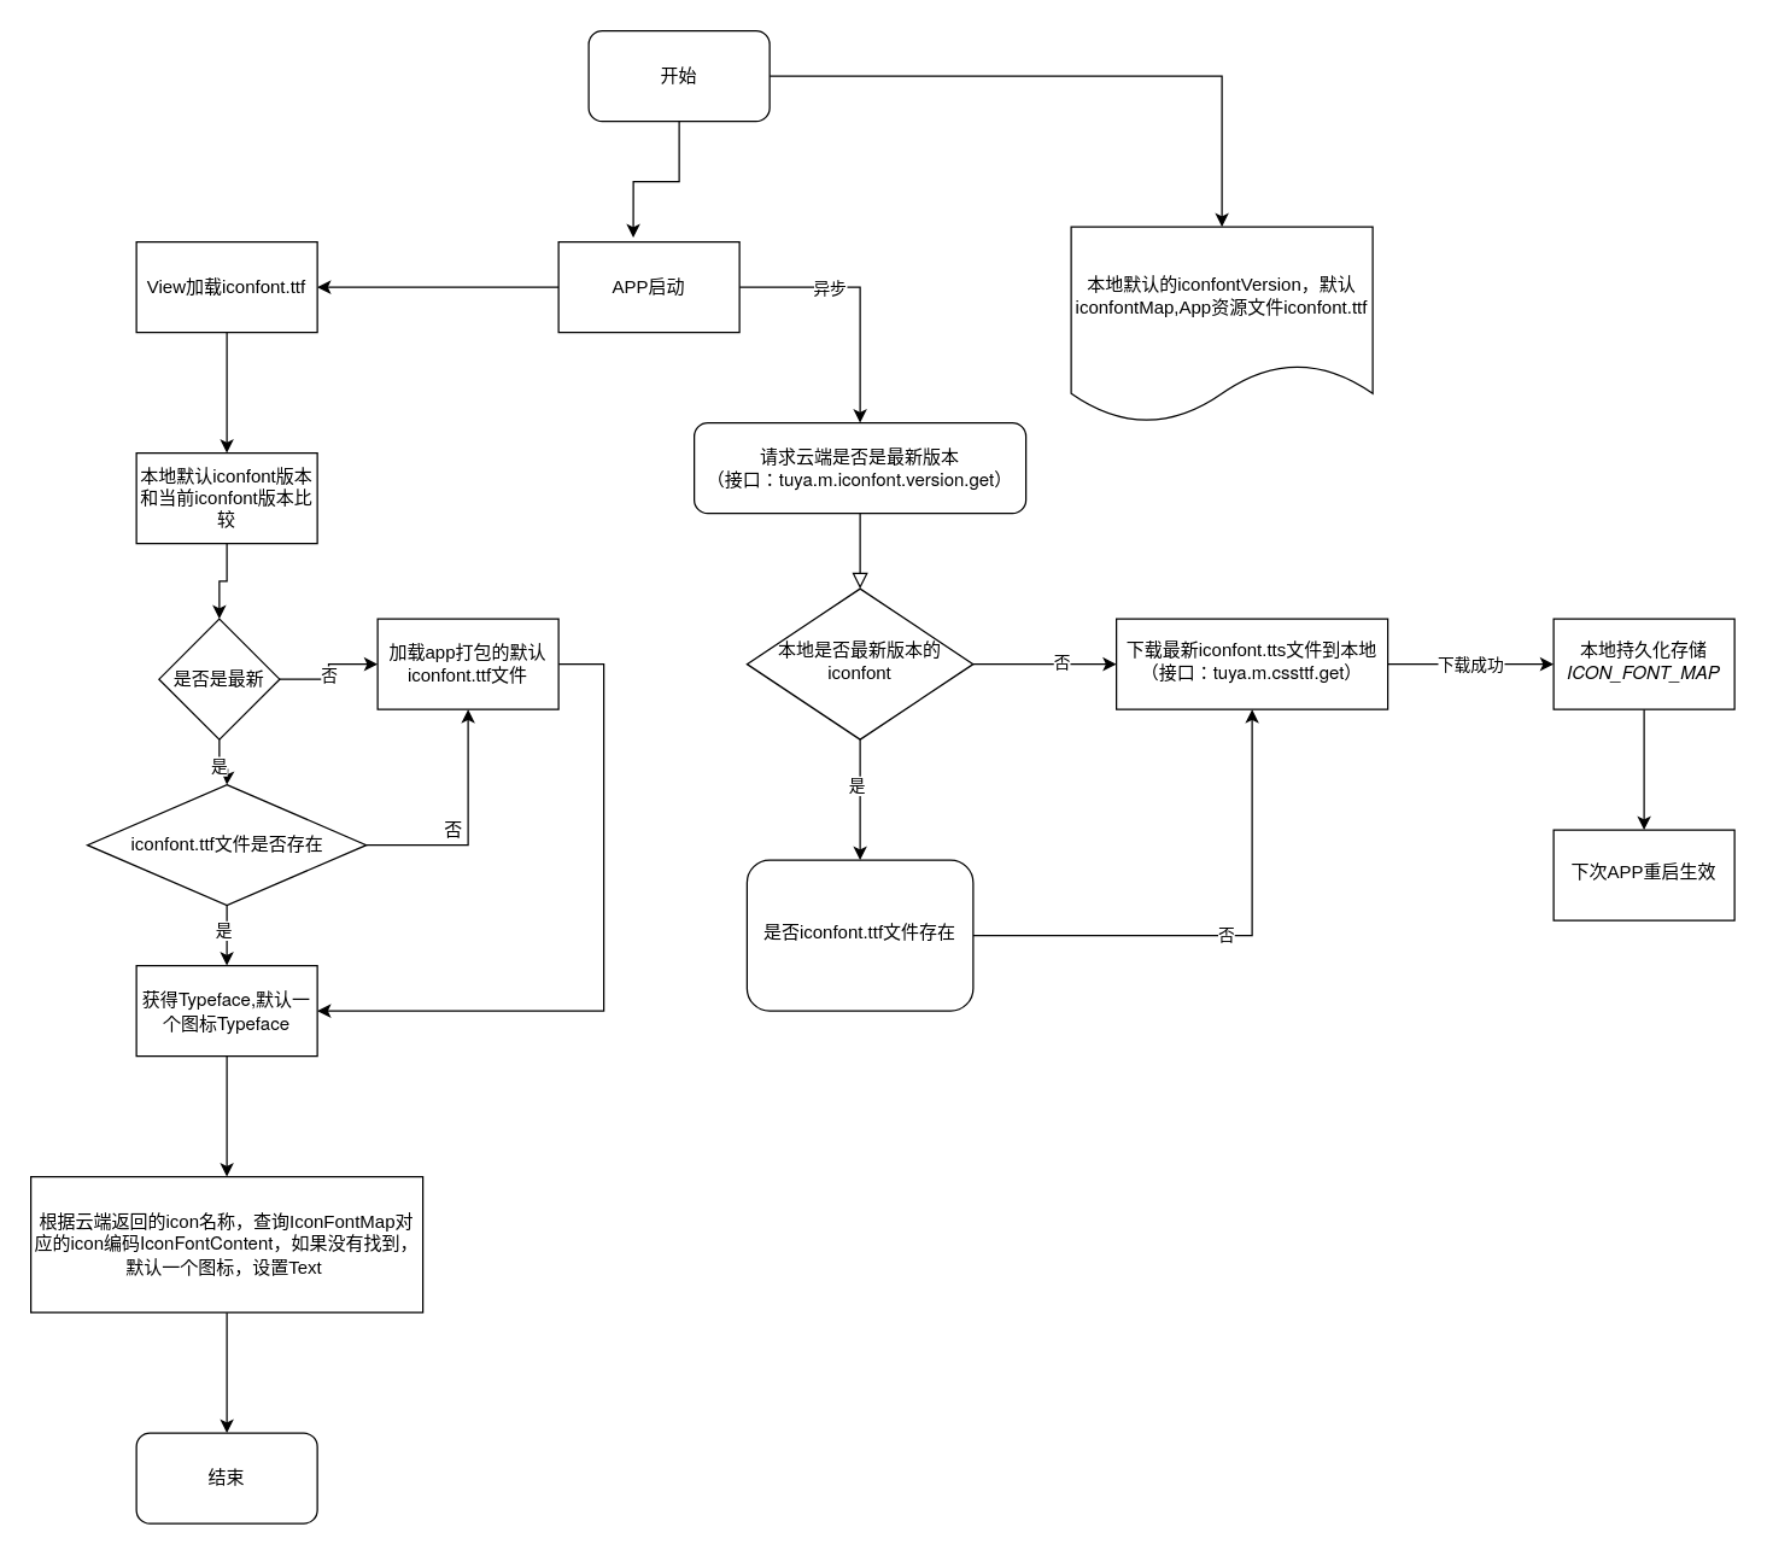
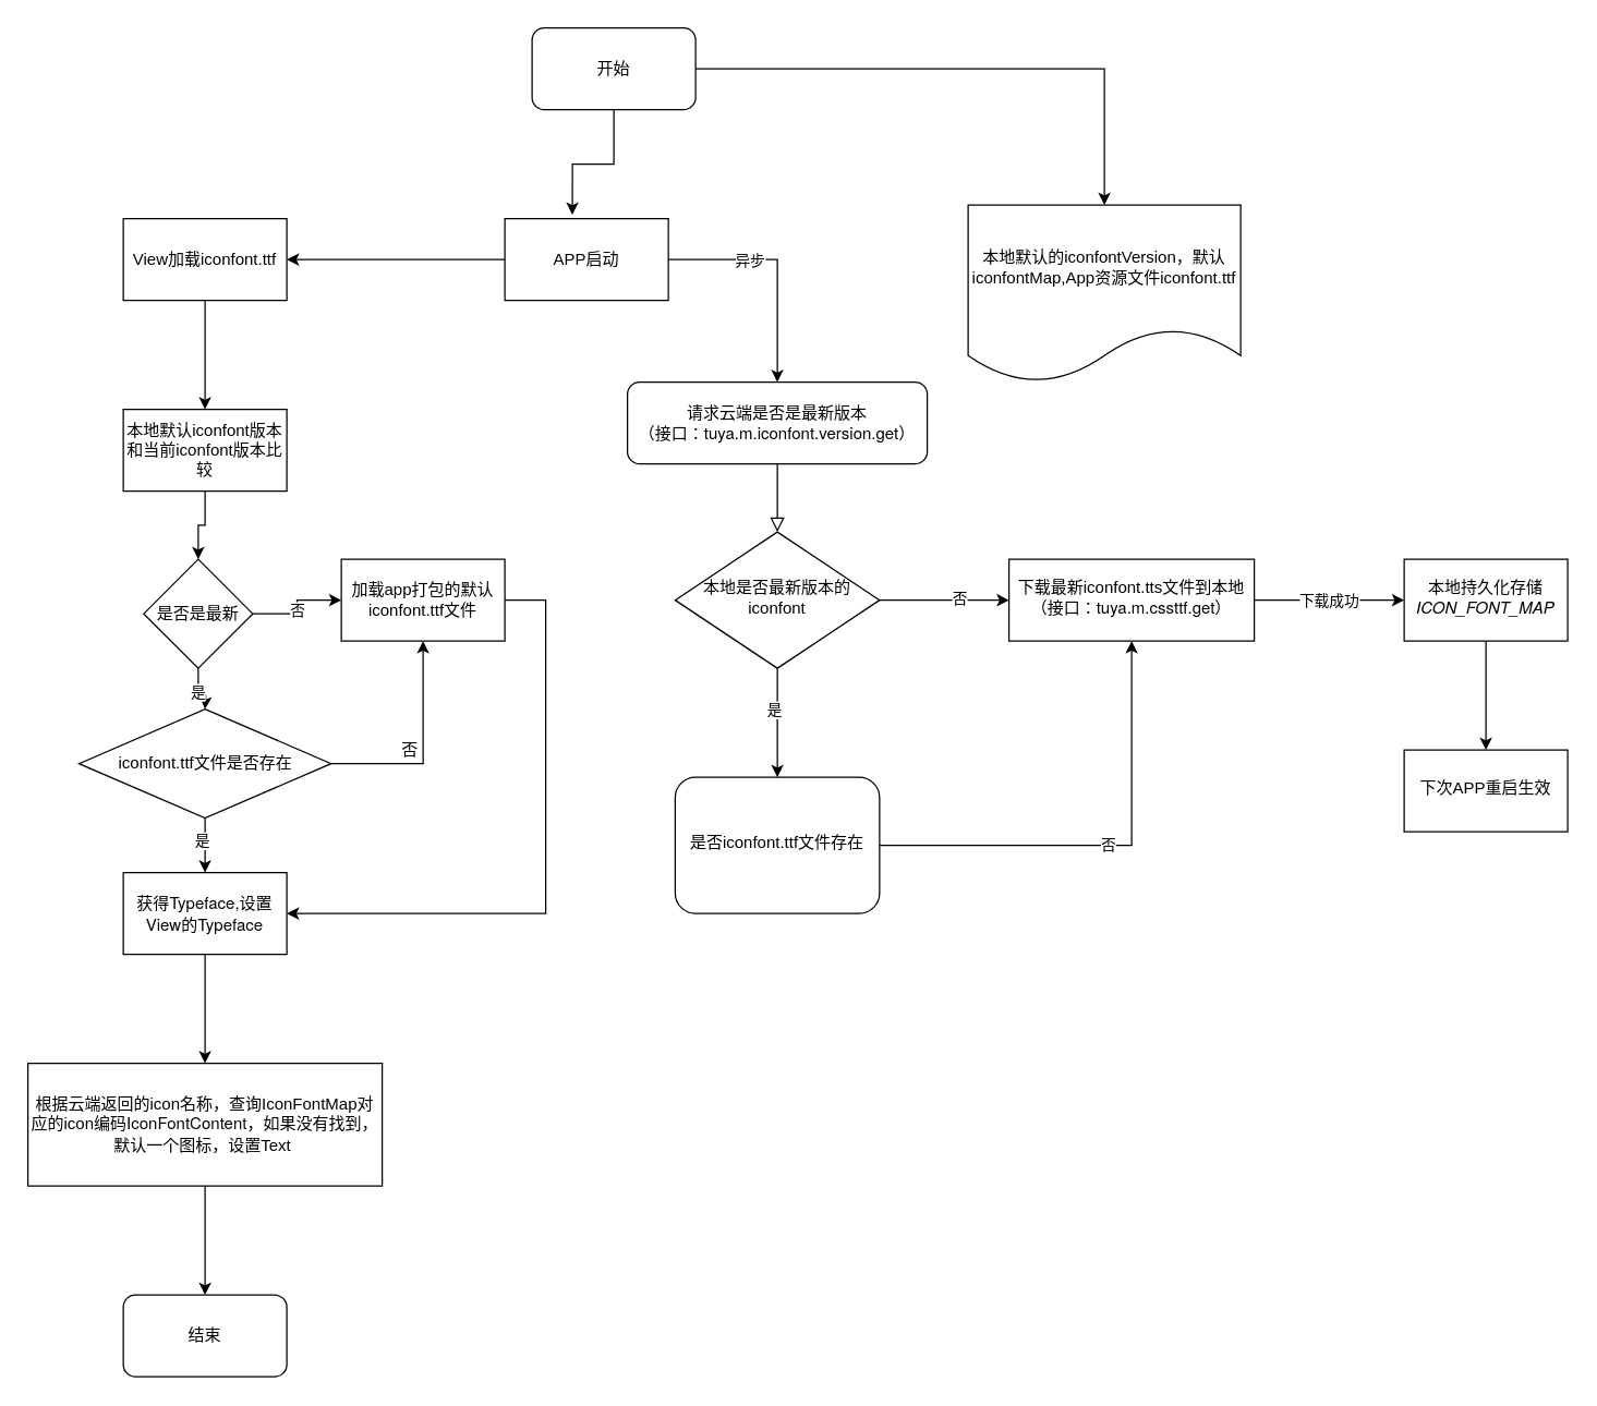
- <mxCell id="39" value="获得&lt;span style=&quot;font-family: &amp;#34;helvetica neue&amp;#34;&quot;&gt;Typeface,默认一个图标&lt;/span&gt;&lt;span style=&quot;font-family: &amp;#34;helvetica neue&amp;#34;&quot;&gt;Typeface&lt;/span&gt;" style="whiteSpace=wrap;html=1;" parent="1" vertex="1"><mxGeometry x="90" y="640" width="120" height="60" as="geometry" /></mxCell>
+ <mxCell id="39" value="获得&lt;span style=&quot;font-family: &amp;#34;helvetica neue&amp;#34;&quot;&gt;Typeface,设置View的&lt;/span&gt;&lt;span style=&quot;font-family: &amp;#34;helvetica neue&amp;#34;&quot;&gt;Typeface&lt;/span&gt;" style="whiteSpace=wrap;html=1;" parent="1" vertex="1"><mxGeometry x="90" y="640" width="120" height="60" as="geometry" /></mxCell>
